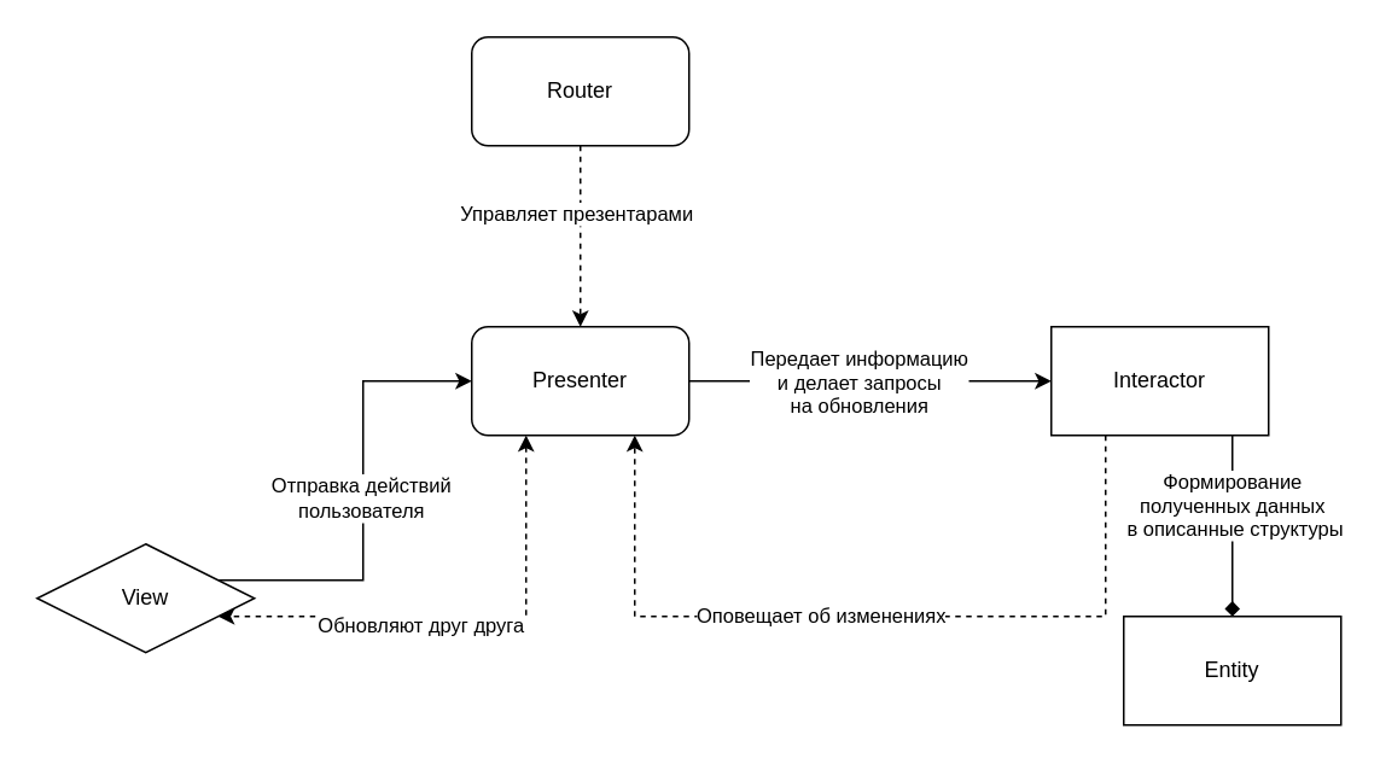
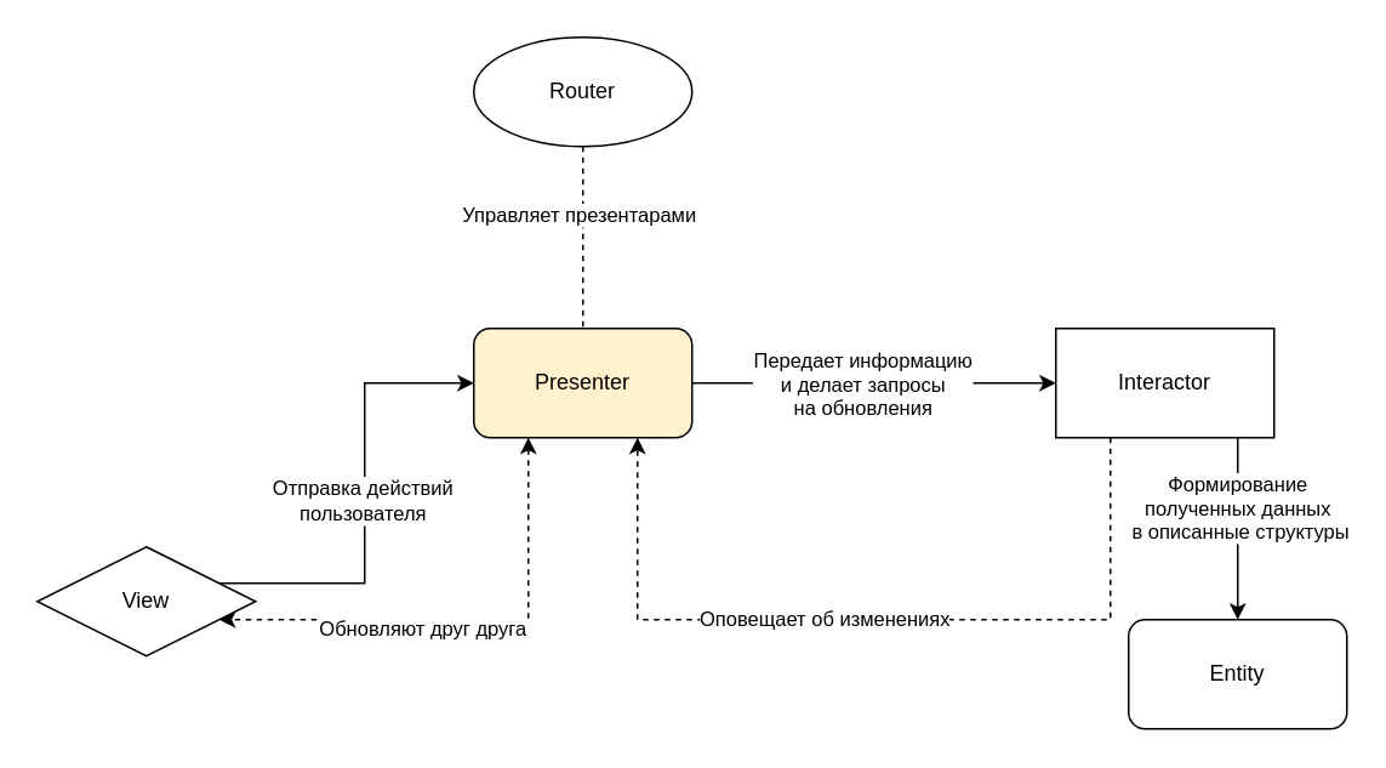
- <mxCell id="18" value="Router" style="rounded=1;whiteSpace=wrap;html=1;" vertex="1" parent="1"><mxGeometry x="260" width="120" height="60" as="geometry" y="20" /></mxCell>
+ <mxCell id="18" value="Router" style="ellipse;whiteSpace=wrap;html=1;" vertex="1" parent="1"><mxGeometry x="260" width="120" height="60" as="geometry" y="20" /></mxCell>
- <mxCell id="16" style="edgeStyle=orthogonalEdgeStyle;rounded=0;orthogonalLoop=1;jettySize=auto;html=1;entryX=0.5;entryY=0;entryDx=0;entryDy=0;dashed=1;startArrow=none;startFill=0;" edge="1" parent="1" source="18" target="9"><mxGeometry relative="1" as="geometry" /></mxCell>
+ <mxCell id="16" style="edgeStyle=orthogonalEdgeStyle;rounded=0;orthogonalLoop=1;jettySize=auto;html=1;entryX=0.5;entryY=0;entryDx=0;entryDy=0;dashed=1;startArrow=none;startFill=0;endArrow=none;" edge="1" parent="1" source="18" target="9"><mxGeometry relative="1" as="geometry" /></mxCell>
- <mxCell id="9" value="Presenter" style="rounded=1;whiteSpace=wrap;html=1;" vertex="1" parent="1"><mxGeometry x="260" y="180" width="120" height="60" as="geometry" /></mxCell>
+ <mxCell id="9" value="Presenter" style="rounded=1;whiteSpace=wrap;html=1;fillColor=#fff2cc;" vertex="1" parent="1"><mxGeometry x="260" y="180" width="120" height="60" as="geometry" /></mxCell>
- <mxCell id="10" style="edgeStyle=orthogonalEdgeStyle;rounded=0;orthogonalLoop=1;jettySize=auto;html=1;entryX=0.5;entryY=0;entryDx=0;entryDy=0;startArrow=none;startFill=0;endArrow=diamond;" edge="1" parent="1" source="14" target="15"><mxGeometry relative="1" as="geometry"><Array as="points"><mxPoint x="680" y="340" /></Array></mxGeometry></mxCell>
+ <mxCell id="10" style="edgeStyle=orthogonalEdgeStyle;rounded=0;orthogonalLoop=1;jettySize=auto;html=1;entryX=0.5;entryY=0;entryDx=0;entryDy=0;startArrow=none;startFill=0;" edge="1" parent="1" source="14" target="15"><mxGeometry relative="1" as="geometry"><Array as="points"><mxPoint x="680" y="340" /></Array></mxGeometry></mxCell>
- <mxCell id="15" value="Entity" style="whiteSpace=wrap;html=1;rounded=0;" vertex="1" parent="1"><mxGeometry x="620" y="340" width="120" height="60" as="geometry" /></mxCell>
+ <mxCell id="15" value="Entity" style="rounded=1;whiteSpace=wrap;html=1;" vertex="1" parent="1"><mxGeometry x="620" y="340" width="120" height="60" as="geometry" /></mxCell>
